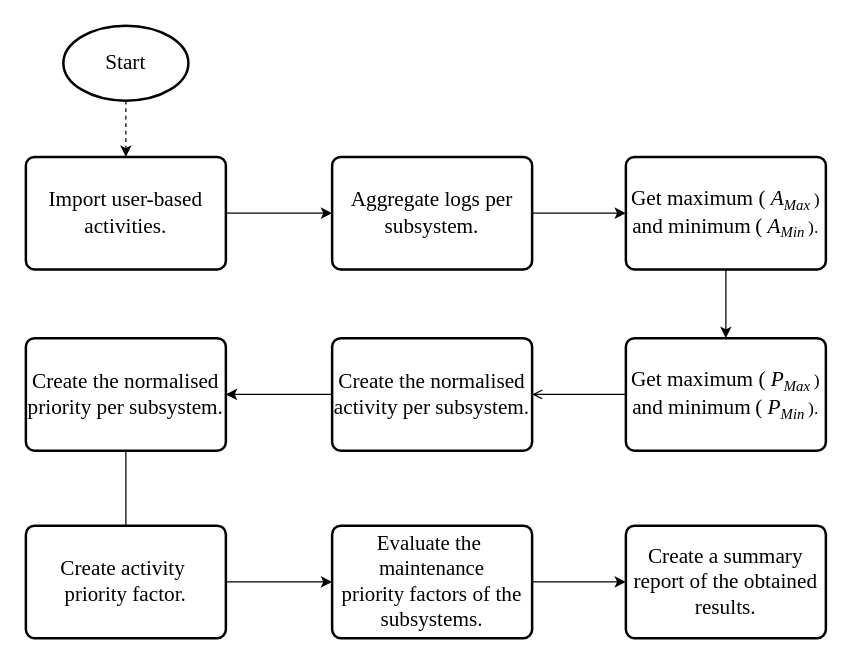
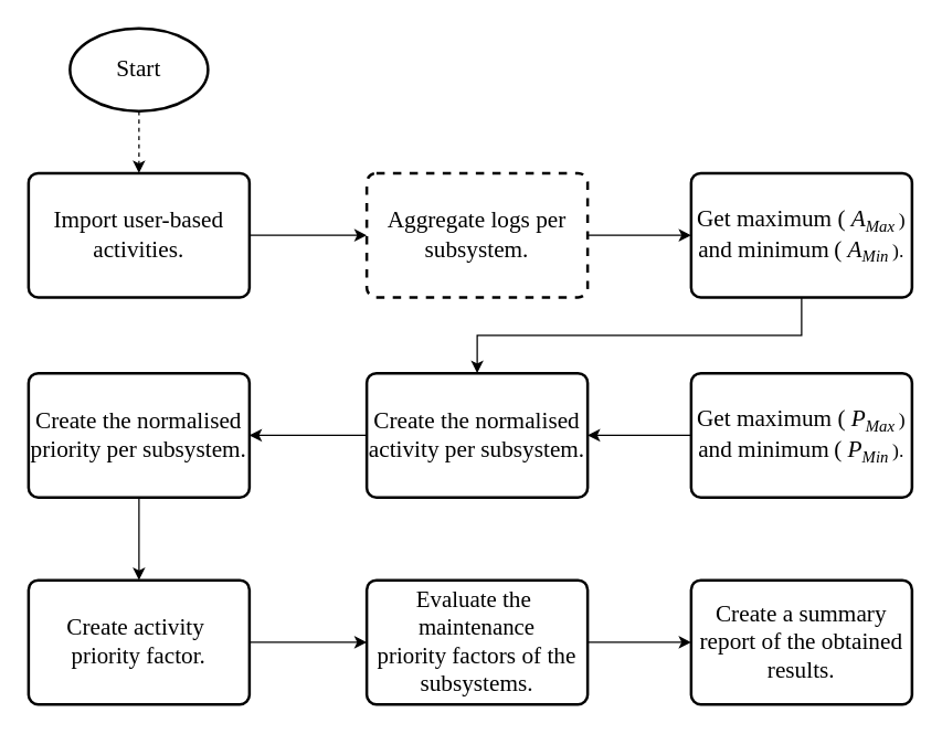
- <mxCell id="7" value="Aggregate logs per subsystem." style="rounded=1;whiteSpace=wrap;html=1;absoluteArcSize=1;arcSize=14;strokeWidth=2;fontFamily=Times New Roman;fillColor=none;fontSize=17;" parent="1" vertex="1"><mxGeometry x="265" y="125" width="160" height="90" as="geometry" /></mxCell>
+ <mxCell id="7" value="Aggregate logs per subsystem." style="rounded=1;whiteSpace=wrap;html=1;absoluteArcSize=1;arcSize=14;strokeWidth=2;fontFamily=Times New Roman;fillColor=none;fontSize=17;dashed=1;" parent="1" vertex="1"><mxGeometry x="265" y="125" width="160" height="90" as="geometry" /></mxCell>
- <mxCell id="8" style="edgeStyle=orthogonalEdgeStyle;rounded=0;orthogonalLoop=1;jettySize=auto;html=1;exitX=0.5;exitY=1;exitDx=0;exitDy=0;entryX=0.5;entryY=0;entryDx=0;entryDy=0;" edge="1" parent="1" source="9" target="11"><mxGeometry relative="1" as="geometry" /></mxCell>
+ <mxCell id="8" style="edgeStyle=orthogonalEdgeStyle;rounded=0;orthogonalLoop=1;jettySize=auto;html=1;exitX=0.5;exitY=1;exitDx=0;exitDy=0;" edge="1" parent="1" source="9" target="13"><mxGeometry relative="1" as="geometry" /></mxCell>
- <mxCell id="10" style="edgeStyle=orthogonalEdgeStyle;rounded=0;orthogonalLoop=1;jettySize=auto;html=1;exitX=0;exitY=0.5;exitDx=0;exitDy=0;entryX=1;entryY=0.5;entryDx=0;entryDy=0;endArrow=open;" edge="1" parent="1" source="11" target="13"><mxGeometry relative="1" as="geometry" /></mxCell>
+ <mxCell id="10" style="edgeStyle=orthogonalEdgeStyle;rounded=0;orthogonalLoop=1;jettySize=auto;html=1;exitX=0;exitY=0.5;exitDx=0;exitDy=0;entryX=1;entryY=0.5;entryDx=0;entryDy=0;" edge="1" parent="1" source="11" target="13"><mxGeometry relative="1" as="geometry" /></mxCell>
- <mxCell id="14" style="edgeStyle=orthogonalEdgeStyle;rounded=0;orthogonalLoop=1;jettySize=auto;html=1;exitX=0.5;exitY=1;exitDx=0;exitDy=0;entryX=0.5;entryY=0;entryDx=0;entryDy=0;endArrow=none;" parent="1" source="15" target="17" edge="1"><mxGeometry relative="1" as="geometry" /></mxCell>
+ <mxCell id="14" style="edgeStyle=orthogonalEdgeStyle;rounded=0;orthogonalLoop=1;jettySize=auto;html=1;exitX=0.5;exitY=1;exitDx=0;exitDy=0;entryX=0.5;entryY=0;entryDx=0;entryDy=0;" parent="1" source="15" target="17" edge="1"><mxGeometry relative="1" as="geometry" /></mxCell>
